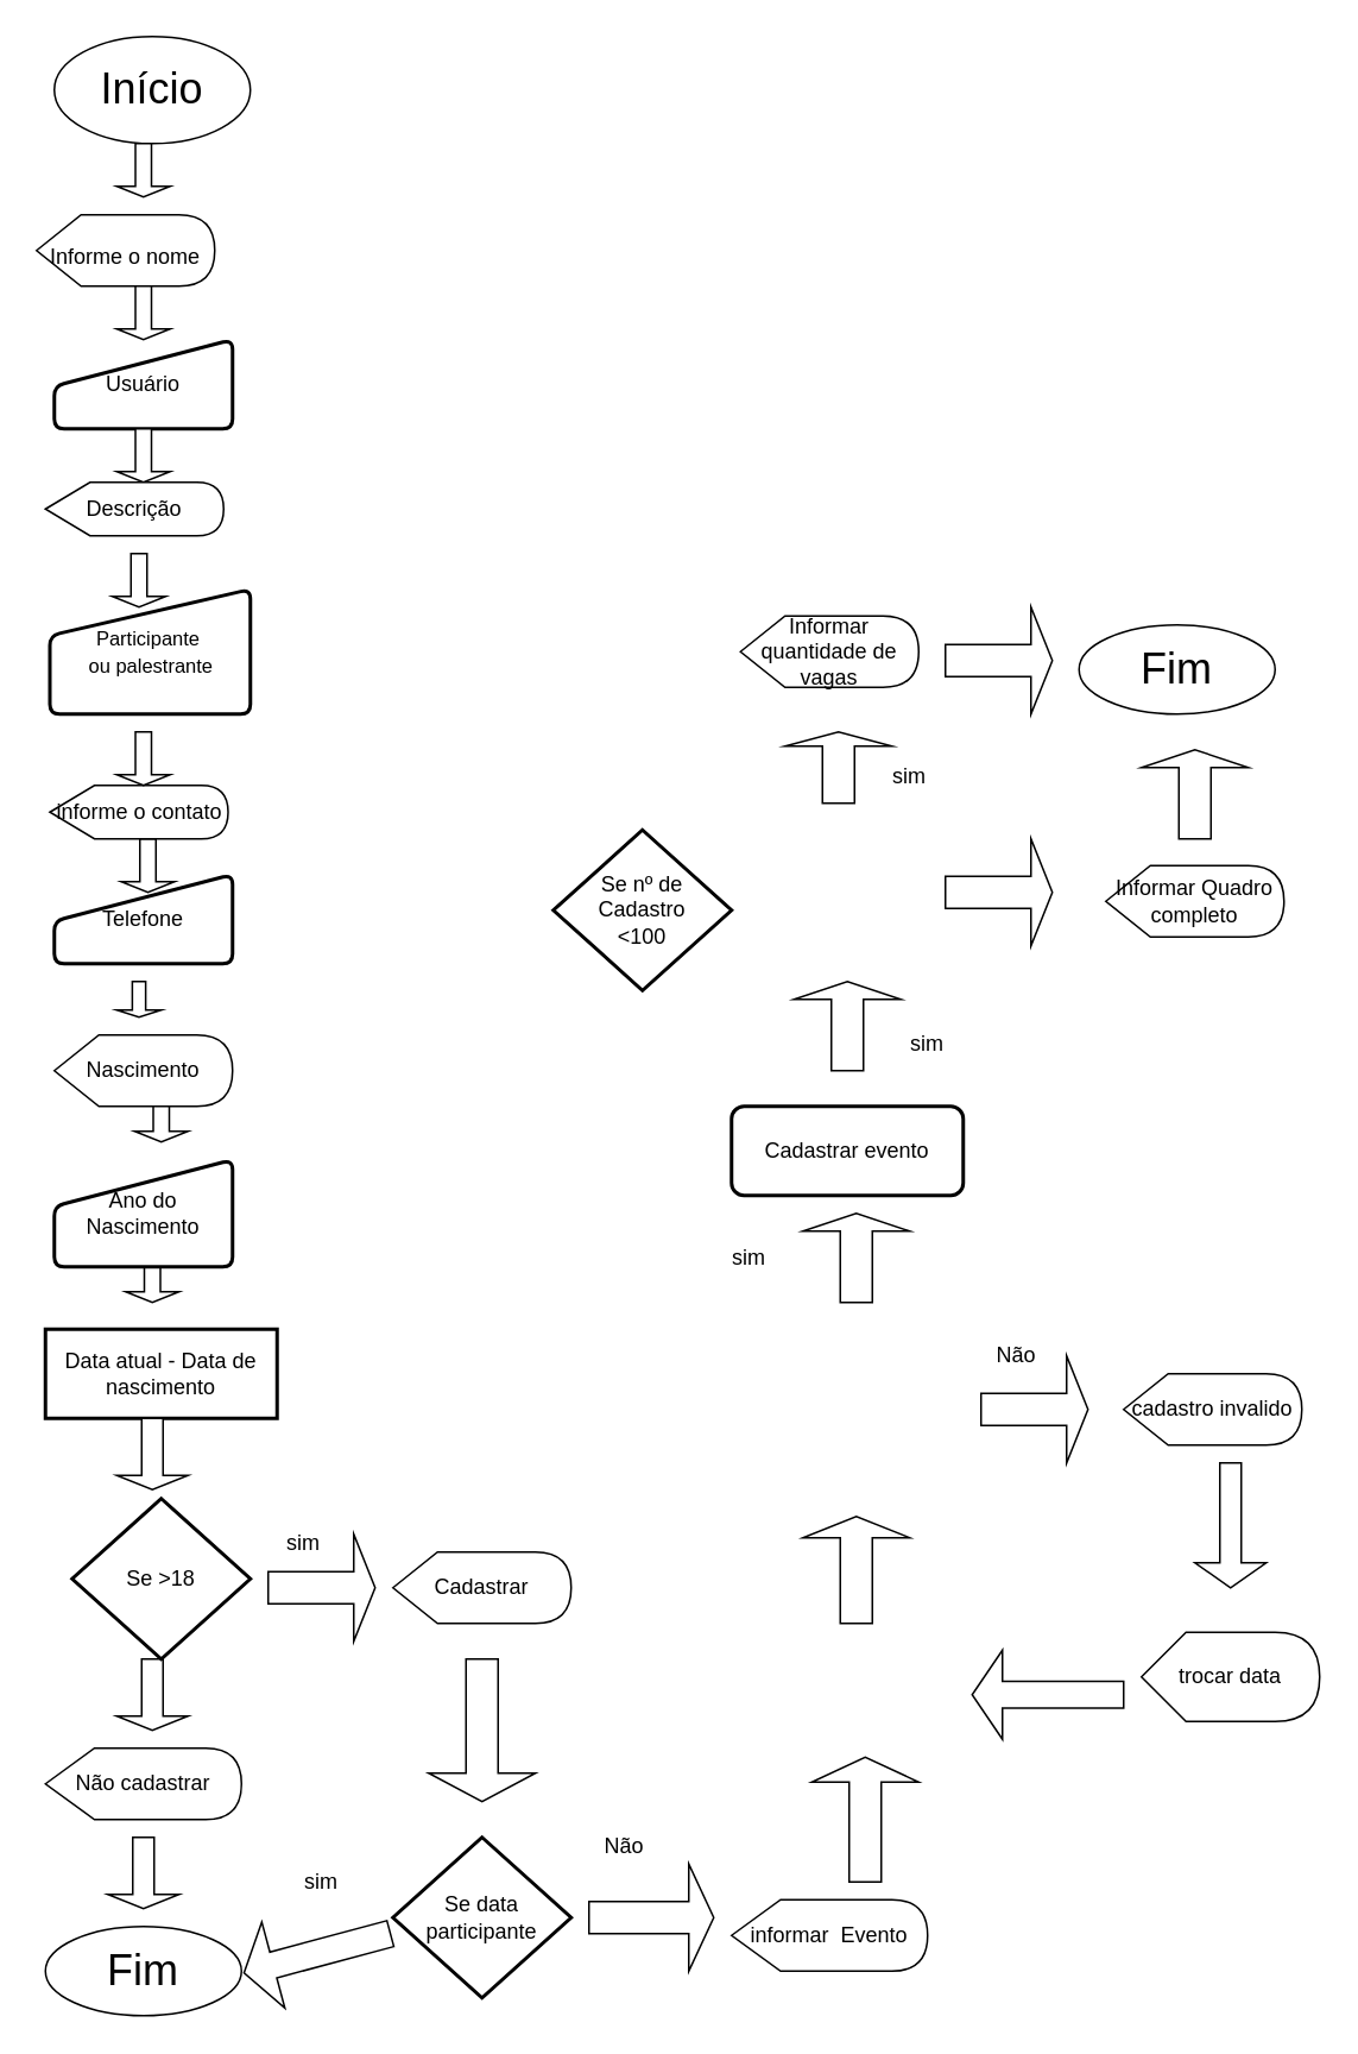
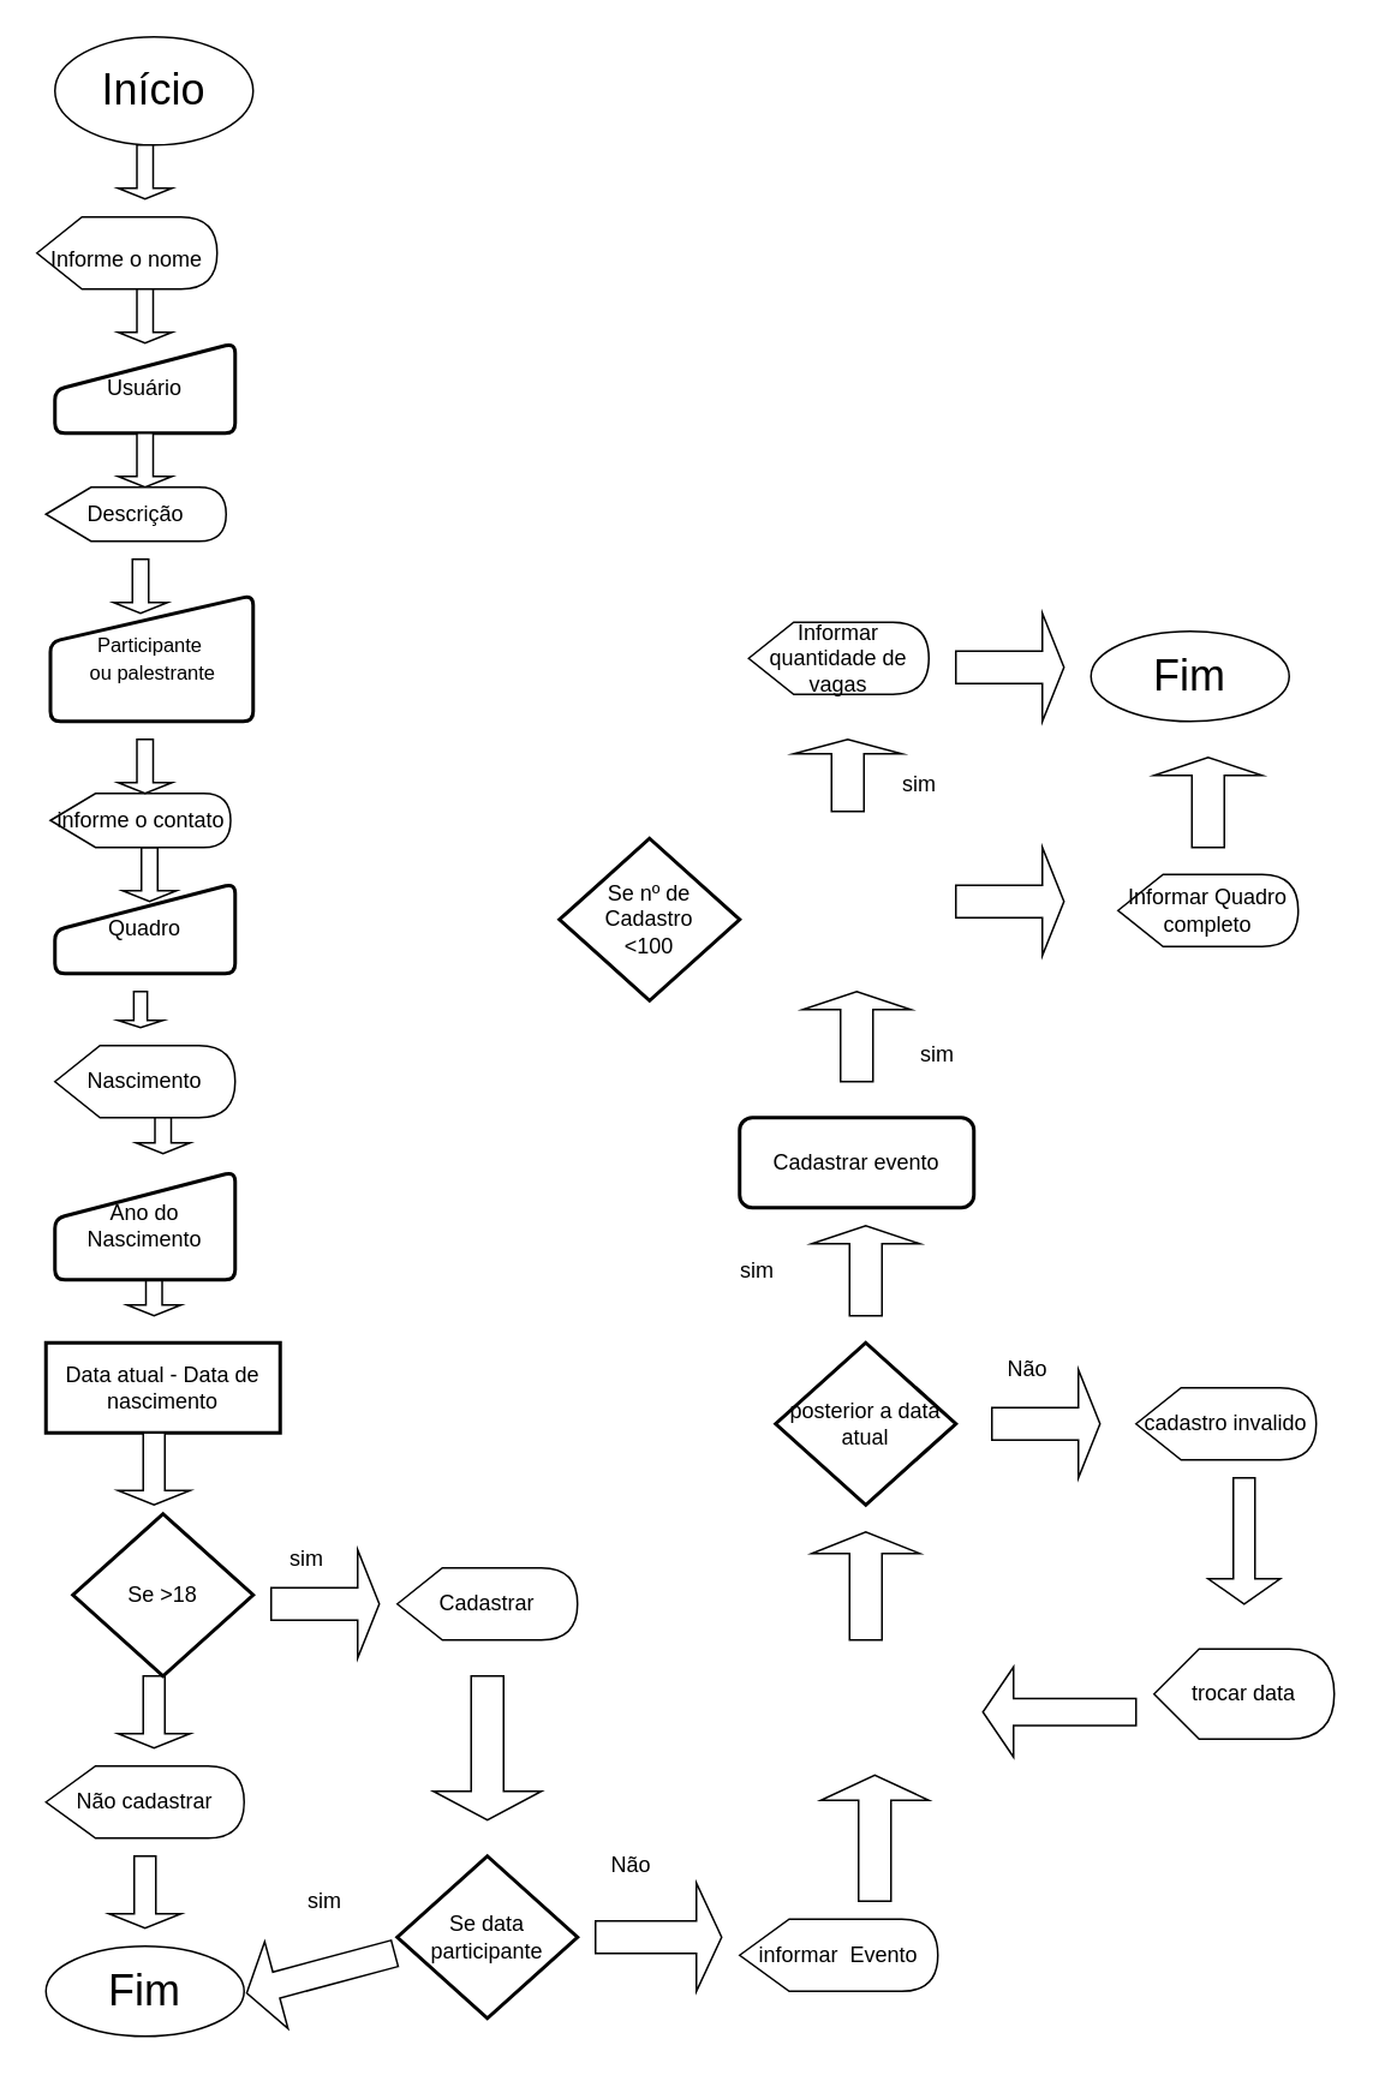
- <mxCell id="8" value="Telefone" style="html=1;strokeWidth=2;shape=manualInput;whiteSpace=wrap;rounded=1;size=26;arcSize=11;fontSize=12;" vertex="1" parent="1"><mxGeometry x="30" y="490" width="100" height="50" as="geometry" /></mxCell>
+ <mxCell id="8" value="Quadro" style="html=1;strokeWidth=2;shape=manualInput;whiteSpace=wrap;rounded=1;size=26;arcSize=11;fontSize=12;" vertex="1" parent="1"><mxGeometry x="30" y="490" width="100" height="50" as="geometry" /></mxCell>
+ <mxCell id="16" value="posterior a data&lt;br&gt;atual&lt;br&gt;" style="strokeWidth=2;html=1;shape=mxgraph.flowchart.decision;whiteSpace=wrap;fontSize=12;" vertex="1" parent="1"><mxGeometry x="430" y="745" width="100" height="90" as="geometry" /></mxCell>
